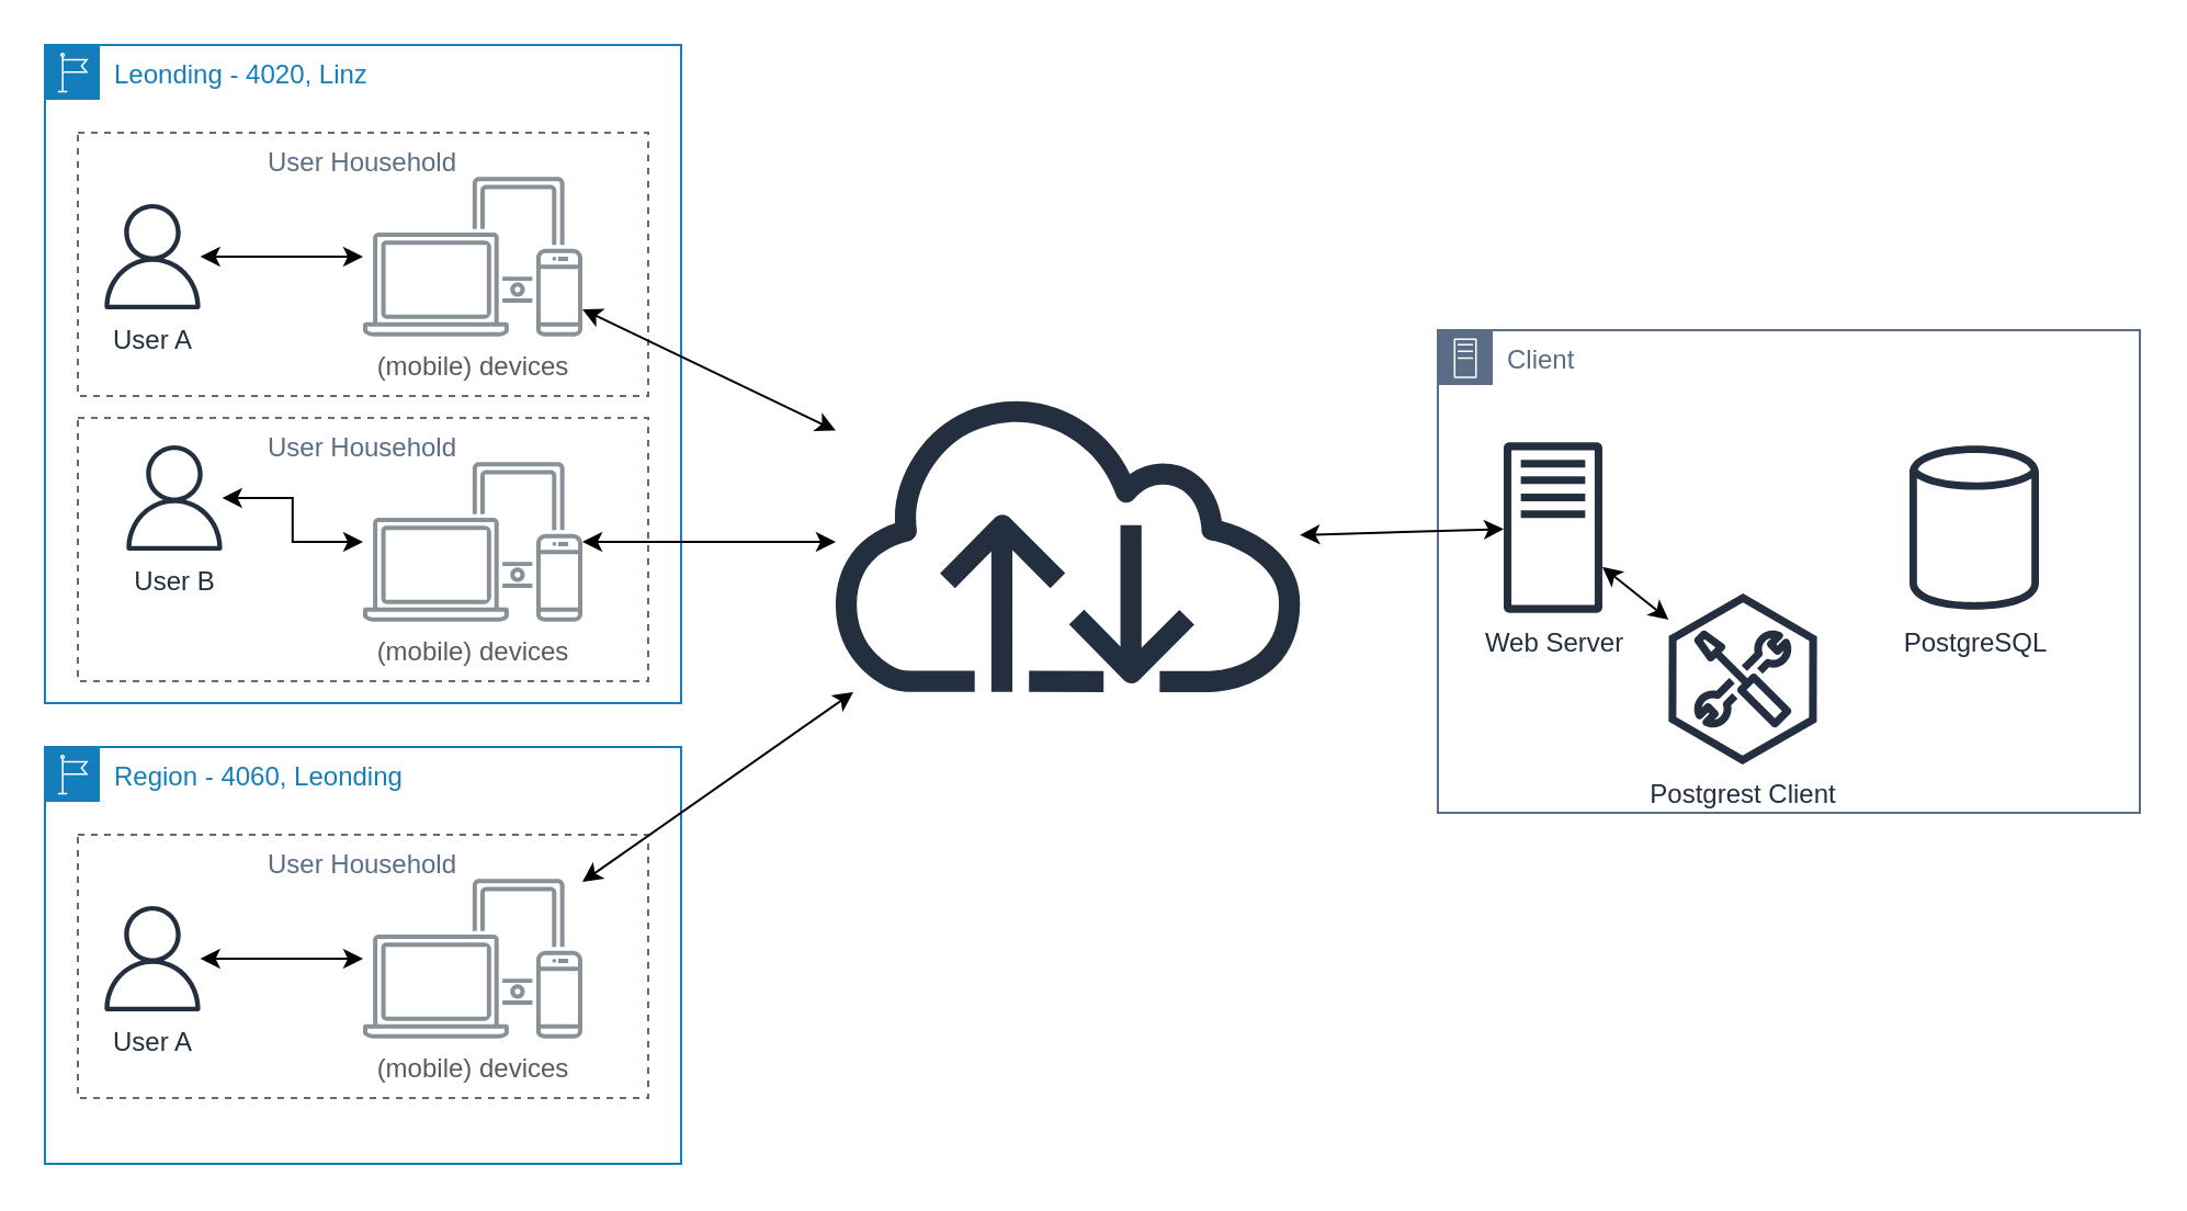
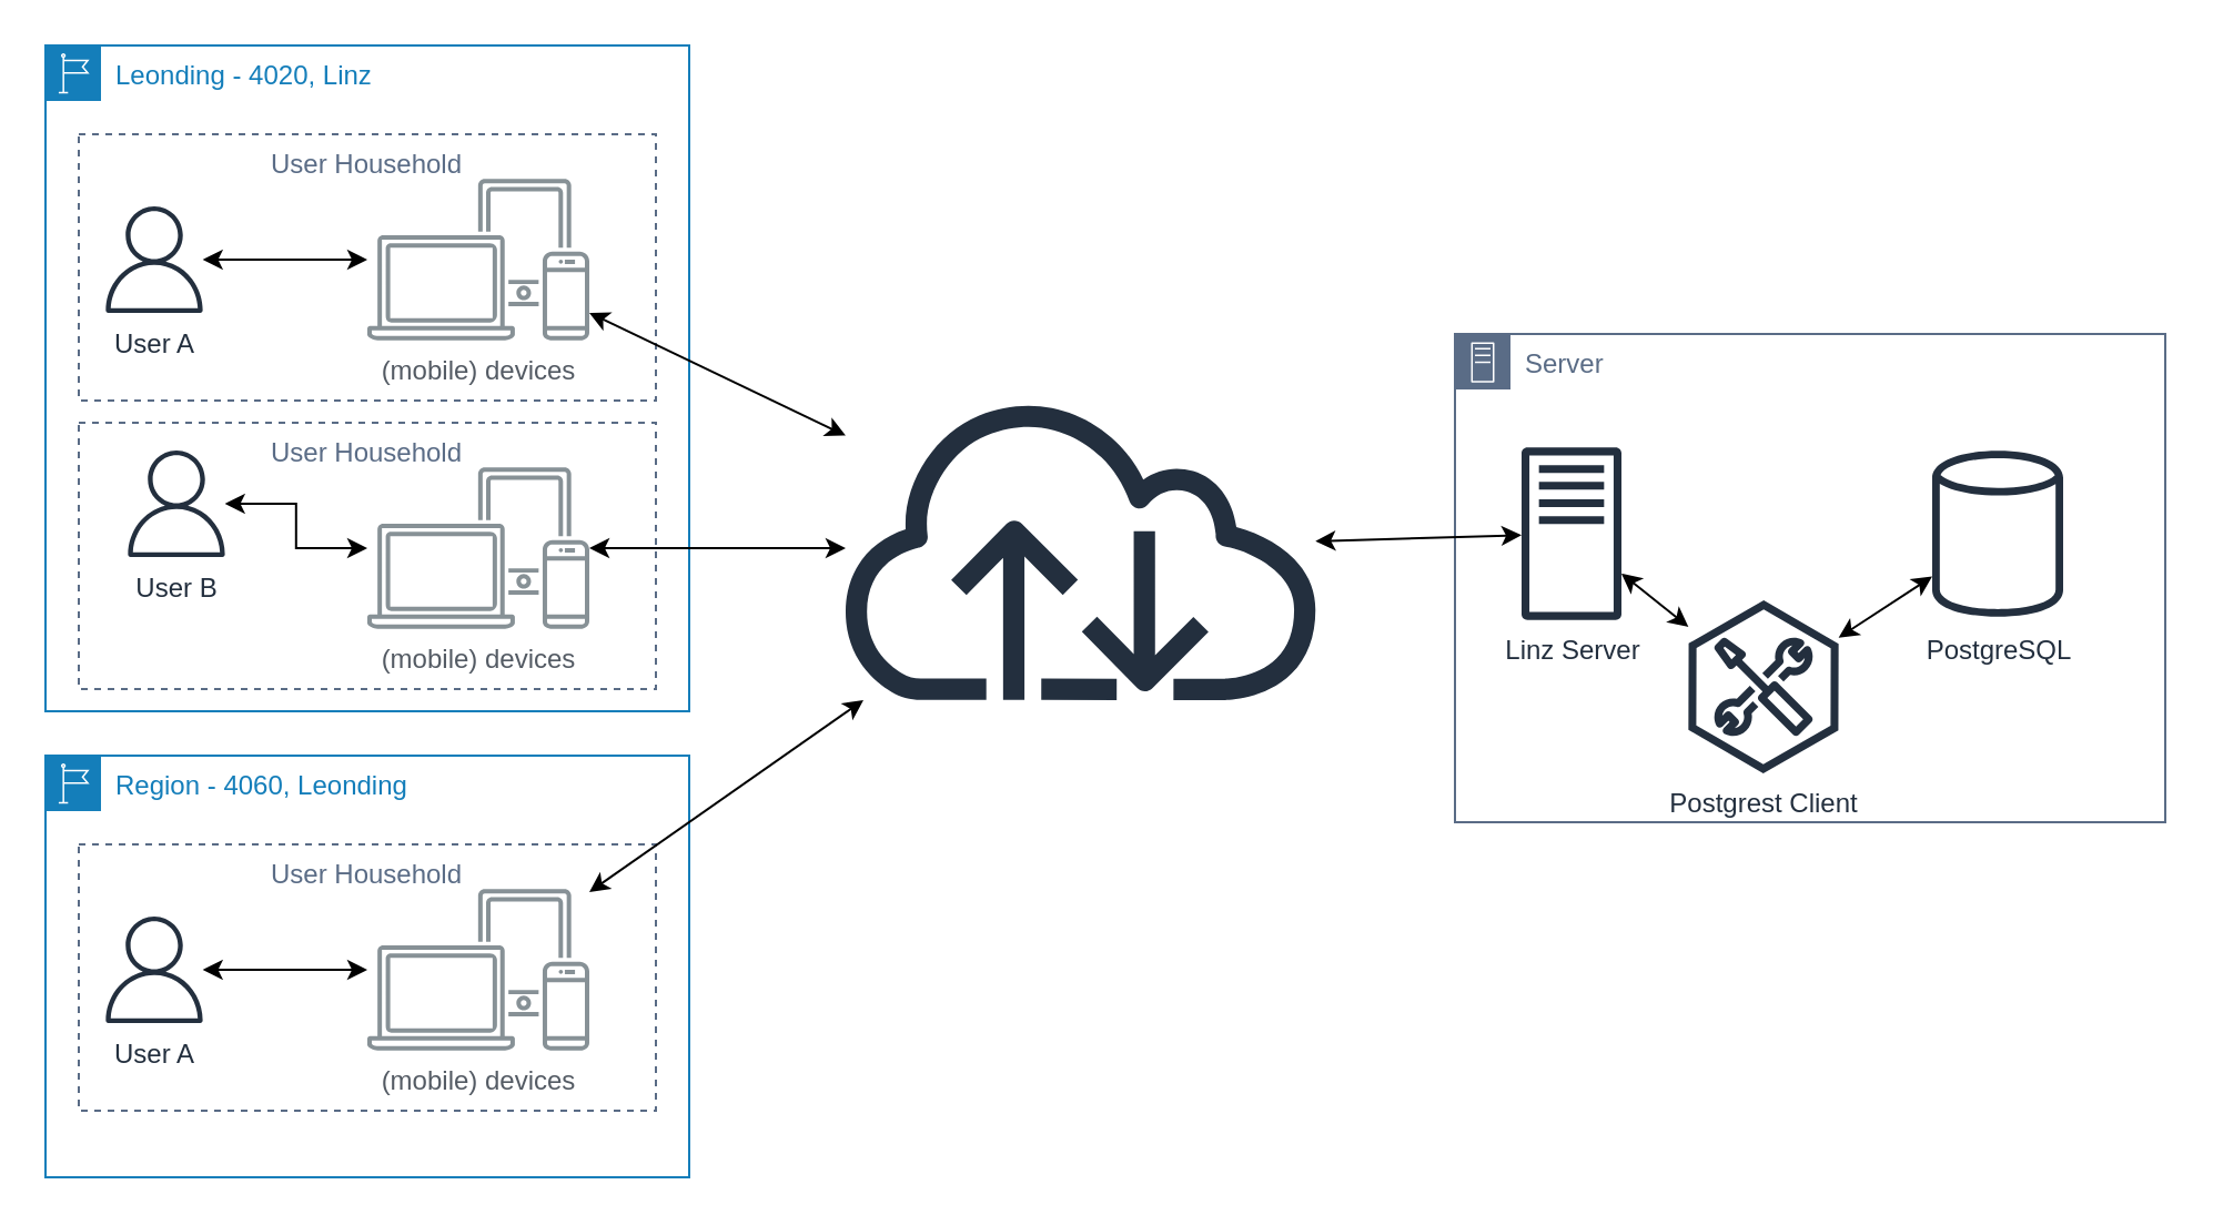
- <mxCell id="13" value="Client" style="points=[[0,0],[0.25,0],[0.5,0],[0.75,0],[1,0],[1,0.25],[1,0.5],[1,0.75],[1,1],[0.75,1],[0.5,1],[0.25,1],[0,1],[0,0.75],[0,0.5],[0,0.25]];outlineConnect=0;gradientColor=none;html=1;whiteSpace=wrap;fontSize=12;fontStyle=0;shape=mxgraph.aws4.group;grIcon=mxgraph.aws4.group_on_premise;strokeColor=#5A6C86;fillColor=none;verticalAlign=top;align=left;spacingLeft=30;fontColor=#5A6C86;dashed=0;" vertex="1" parent="1"><mxGeometry x="655" y="150" width="320" height="220" as="geometry" /></mxCell>
+ <mxCell id="13" value="Server" style="points=[[0,0],[0.25,0],[0.5,0],[0.75,0],[1,0],[1,0.25],[1,0.5],[1,0.75],[1,1],[0.75,1],[0.5,1],[0.25,1],[0,1],[0,0.75],[0,0.5],[0,0.25]];outlineConnect=0;gradientColor=none;html=1;whiteSpace=wrap;fontSize=12;fontStyle=0;shape=mxgraph.aws4.group;grIcon=mxgraph.aws4.group_on_premise;strokeColor=#5A6C86;fillColor=none;verticalAlign=top;align=left;spacingLeft=30;fontColor=#5A6C86;dashed=0;" vertex="1" parent="1"><mxGeometry x="655" y="150" width="320" height="220" as="geometry" /></mxCell>
+ <mxCell id="25" value="" style="endArrow=classic;startArrow=classic;html=1;" edge="1" parent="1" source="24" target="23"><mxGeometry width="50" height="50" relative="1" as="geometry"><mxPoint x="795.212" y="298.091" as="sourcePoint" /><mxPoint x="740" y="263.924" as="targetPoint" /></mxGeometry></mxCell>
- <mxCell id="22" value="Web Server" style="outlineConnect=0;fontColor=#232F3E;gradientColor=none;fillColor=#232F3E;strokeColor=none;dashed=0;verticalLabelPosition=bottom;verticalAlign=top;align=center;html=1;fontSize=12;fontStyle=0;aspect=fixed;pointerEvents=1;shape=mxgraph.aws4.traditional_server;" vertex="1" parent="1"><mxGeometry x="685" y="201" width="45" height="78" as="geometry" /></mxCell>
+ <mxCell id="22" value="Linz Server" style="outlineConnect=0;fontColor=#232F3E;gradientColor=none;fillColor=#232F3E;strokeColor=none;dashed=0;verticalLabelPosition=bottom;verticalAlign=top;align=center;html=1;fontSize=12;fontStyle=0;aspect=fixed;pointerEvents=1;shape=mxgraph.aws4.traditional_server;" vertex="1" parent="1"><mxGeometry x="685" y="201" width="45" height="78" as="geometry" /></mxCell>
